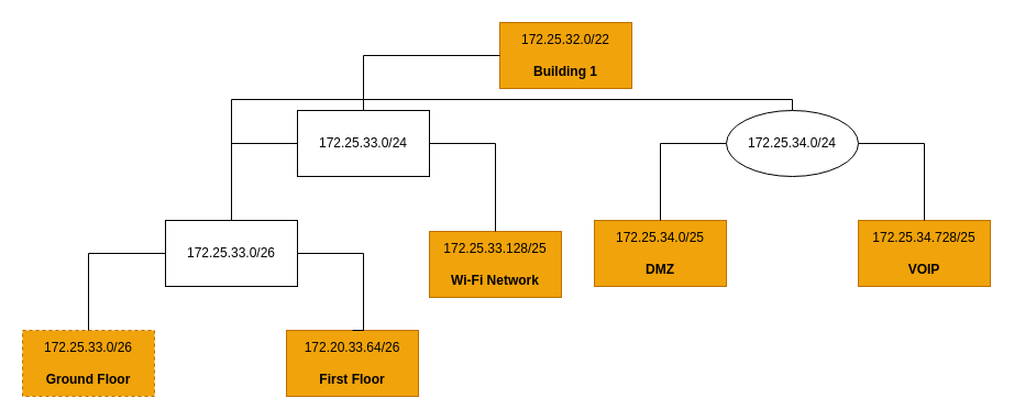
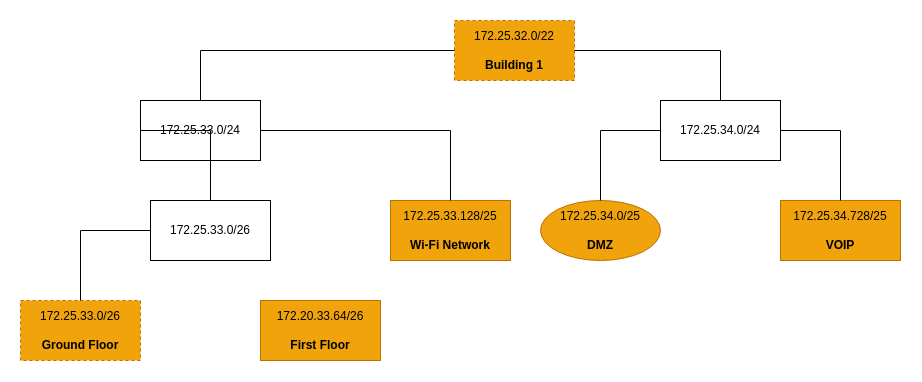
- <mxCell id="2" value="172.25.32.0/22&lt;br&gt;&lt;br&gt;&lt;b&gt;Building 1&lt;/b&gt;" style="rounded=0;whiteSpace=wrap;html=1;fillColor=#f0a30a;fontColor=#000000;strokeColor=#BD7000;" parent="1" vertex="1"><mxGeometry x="454" y="20" width="120" height="60" as="geometry" /></mxCell>
+ <mxCell id="2" value="172.25.32.0/22&lt;br&gt;&lt;br&gt;&lt;b&gt;Building 1&lt;/b&gt;" style="rounded=0;whiteSpace=wrap;html=1;fillColor=#f0a30a;fontColor=#000000;strokeColor=#BD7000;dashed=1;" parent="1" vertex="1"><mxGeometry x="454" y="20" width="120" height="60" as="geometry" /></mxCell>
- <mxCell id="16" value="" style="endArrow=none;html=1;rounded=0;exitX=0.5;exitY=0;exitDx=0;exitDy=0;edgeStyle=orthogonalEdgeStyle;" edge="1" parent="1" source="10" target="9"><mxGeometry width="50" height="50" relative="1" as="geometry"><mxPoint x="310" y="130" as="sourcePoint" /><mxPoint x="450" y="60" as="targetPoint" /></mxGeometry></mxCell>
+ <mxCell id="16" value="" style="endArrow=none;html=1;rounded=0;entryX=1;entryY=0.5;entryDx=0;entryDy=0;exitX=0.5;exitY=0;exitDx=0;exitDy=0;edgeStyle=orthogonalEdgeStyle;" edge="1" parent="1" source="10" target="2"><mxGeometry width="50" height="50" relative="1" as="geometry"><mxPoint x="310" y="130" as="sourcePoint" /><mxPoint x="450" y="60" as="targetPoint" /></mxGeometry></mxCell>
- <mxCell id="8" value="172.25.33.0/24" style="rounded=0;whiteSpace=wrap;html=1;" vertex="1" parent="1"><mxGeometry x="270" y="100" width="120" height="60" as="geometry" /></mxCell>
+ <mxCell id="8" value="172.25.33.0/24" style="rounded=0;whiteSpace=wrap;html=1;" vertex="1" parent="1"><mxGeometry x="140" y="100" width="120" height="60" as="geometry" /></mxCell>
- <mxCell id="10" value="172.25.34.0/24" style="ellipse;whiteSpace=wrap;html=1;" vertex="1" parent="1"><mxGeometry x="660" y="100" width="120" height="60" as="geometry" /></mxCell>
+ <mxCell id="10" value="172.25.34.0/24" style="rounded=0;whiteSpace=wrap;html=1;" vertex="1" parent="1"><mxGeometry x="660" y="100" width="120" height="60" as="geometry" /></mxCell>
- <mxCell id="6" value="172.25.34.0/25&lt;br&gt;&lt;br&gt;&lt;b&gt;DMZ&lt;/b&gt;" style="rounded=0;whiteSpace=wrap;html=1;fillColor=#f0a30a;fontColor=#000000;strokeColor=#BD7000;" parent="1" vertex="1"><mxGeometry x="540" y="200" width="120" height="60" as="geometry" /></mxCell>
+ <mxCell id="6" value="172.25.34.0/25&lt;br&gt;&lt;br&gt;&lt;b&gt;DMZ&lt;/b&gt;" style="ellipse;whiteSpace=wrap;html=1;fillColor=#f0a30a;fontColor=#000000;strokeColor=#BD7000;" parent="1" vertex="1"><mxGeometry x="540" y="200" width="120" height="60" as="geometry" /></mxCell>
- <mxCell id="15" value="" style="endArrow=none;html=1;rounded=0;entryX=1;entryY=0.5;entryDx=0;entryDy=0;exitX=0.5;exitY=0;exitDx=0;exitDy=0;edgeStyle=orthogonalEdgeStyle;" edge="1" parent="1" source="4" target="9"><mxGeometry width="50" height="50" relative="1" as="geometry"><mxPoint y="357" as="sourcePoint" x="100" /><mxPoint x="190" y="300" as="targetPoint" /><Array as="points"><mxPoint x="330" y="230" /></Array></mxGeometry></mxCell>
- <mxCell id="5" value="172.25.33.128/25&lt;br&gt;&lt;br&gt;&lt;b&gt;Wi-Fi Network&lt;/b&gt;" style="rounded=0;whiteSpace=wrap;html=1;fillColor=#f0a30a;fontColor=#000000;strokeColor=#BD7000;" parent="1" vertex="1"><mxGeometry x="390" y="210" width="120" height="60" as="geometry" /></mxCell>
+ <mxCell id="5" value="172.25.33.128/25&lt;br&gt;&lt;br&gt;&lt;b&gt;Wi-Fi Network&lt;/b&gt;" style="rounded=0;whiteSpace=wrap;html=1;fillColor=#f0a30a;fontColor=#000000;strokeColor=#BD7000;" parent="1" vertex="1"><mxGeometry x="390" y="200" width="120" height="60" as="geometry" /></mxCell>
